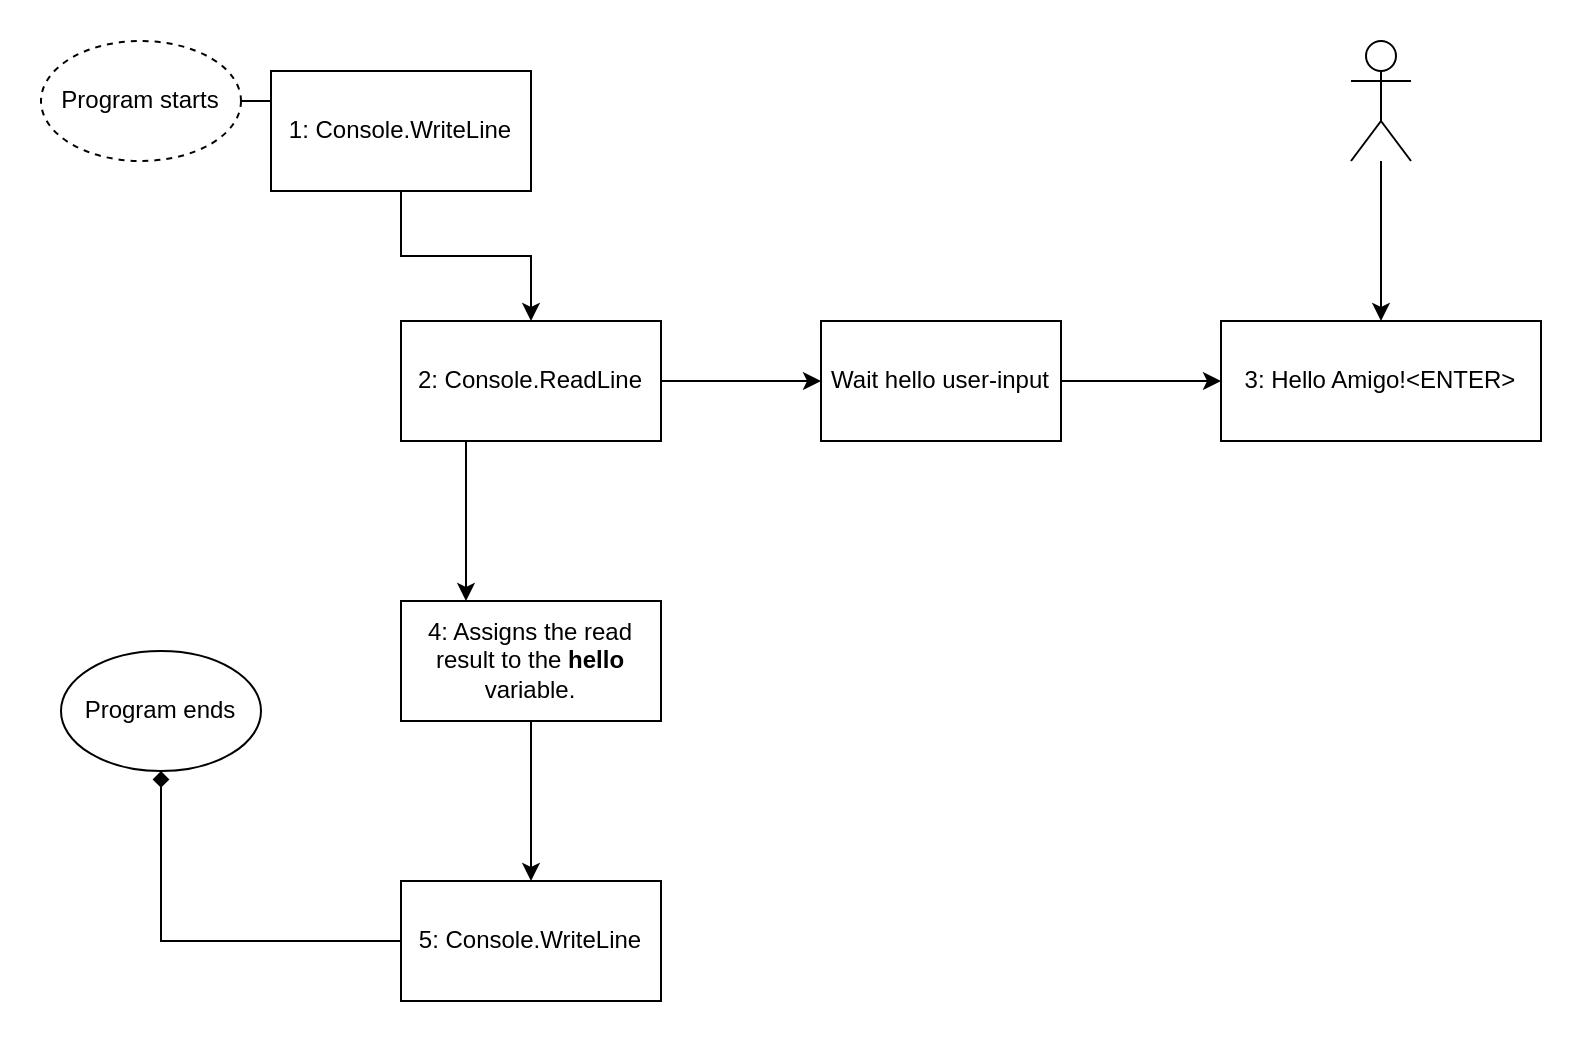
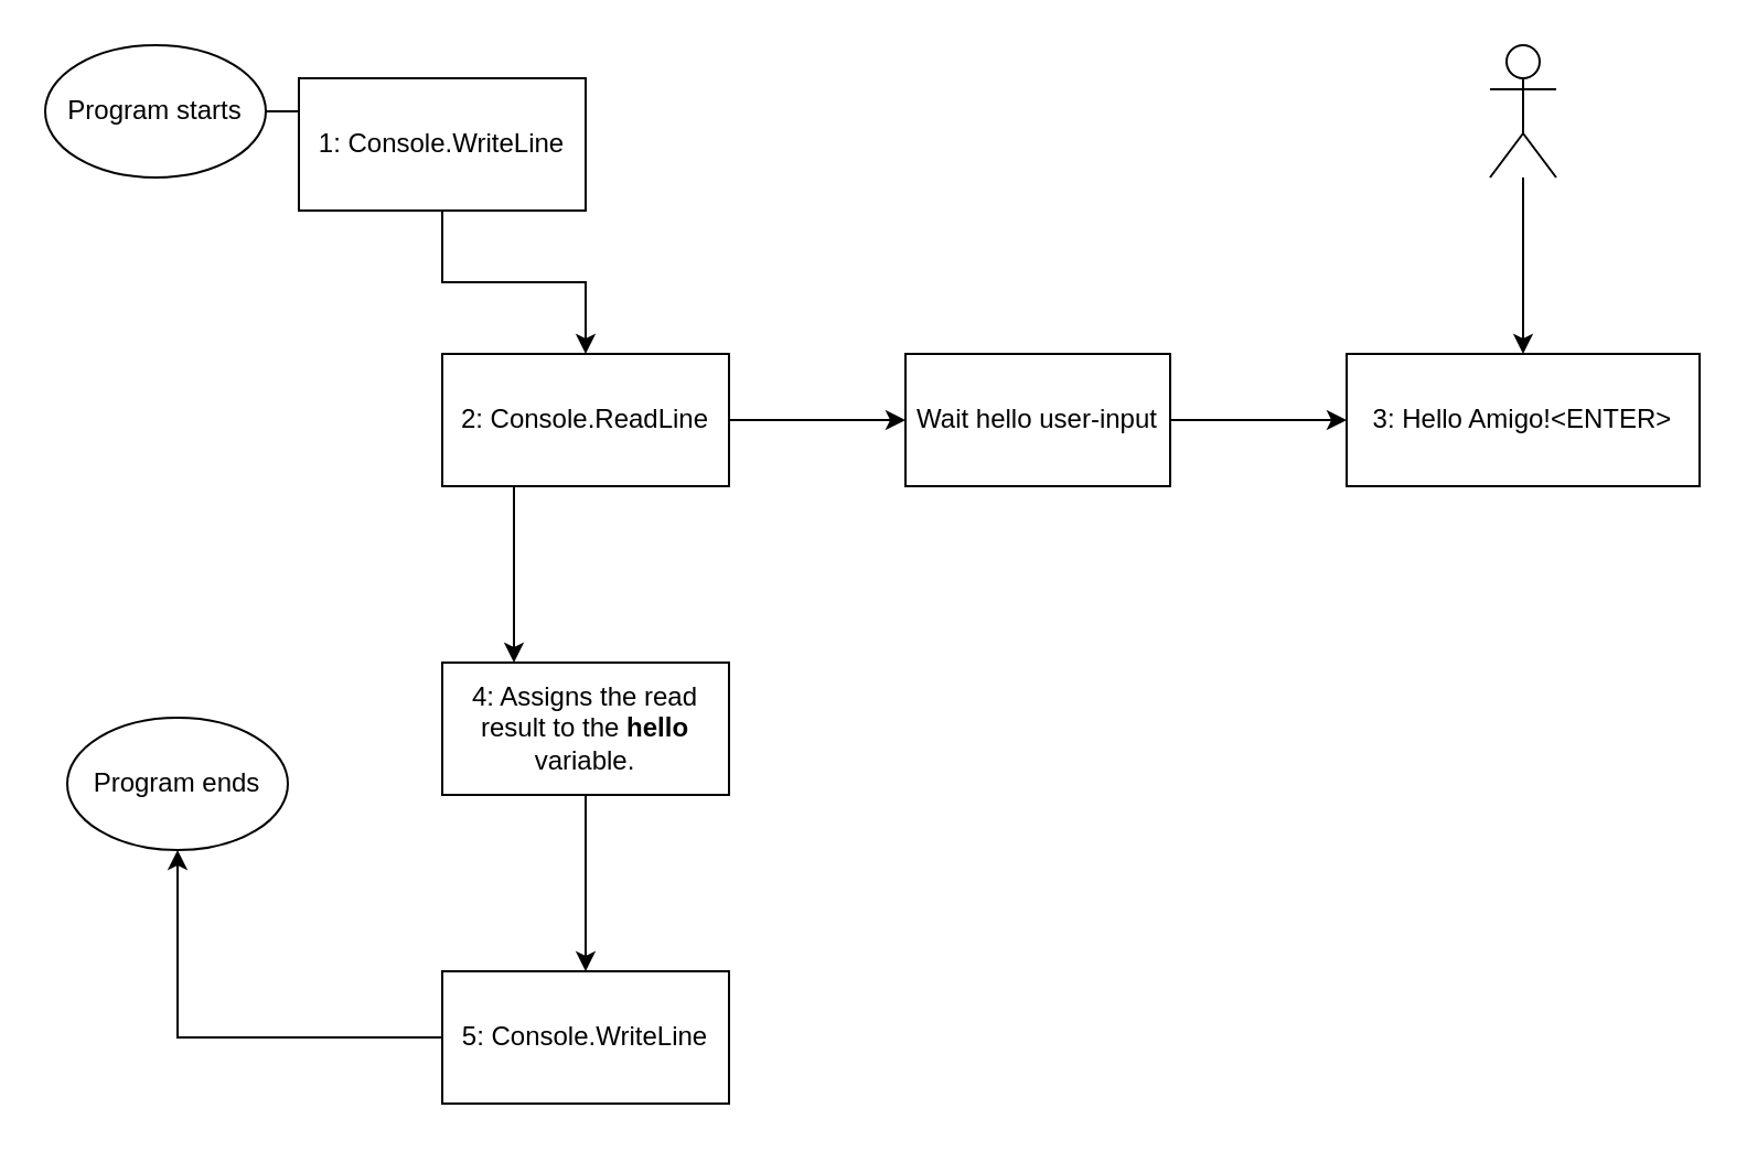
- <mxCell id="15" value="&lt;span&gt;Program starts&lt;/span&gt;" style="ellipse;whiteSpace=wrap;html=1;dashed=1;" vertex="1" parent="1"><mxGeometry x="20" y="20" width="100" height="60" as="geometry" /></mxCell>
+ <mxCell id="15" value="&lt;span&gt;Program starts&lt;/span&gt;" style="ellipse;whiteSpace=wrap;html=1;" vertex="1" parent="1"><mxGeometry x="20" y="20" width="100" height="60" as="geometry" /></mxCell>
- <mxCell id="11" style="edgeStyle=orthogonalEdgeStyle;rounded=0;orthogonalLoop=1;jettySize=auto;html=1;endArrow=diamond;" edge="1" parent="1" source="12" target="16"><mxGeometry relative="1" as="geometry" /></mxCell>
+ <mxCell id="11" style="edgeStyle=orthogonalEdgeStyle;rounded=0;orthogonalLoop=1;jettySize=auto;html=1;" edge="1" parent="1" source="12" target="16"><mxGeometry relative="1" as="geometry" /></mxCell>
